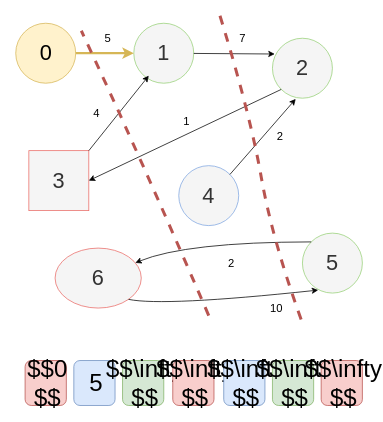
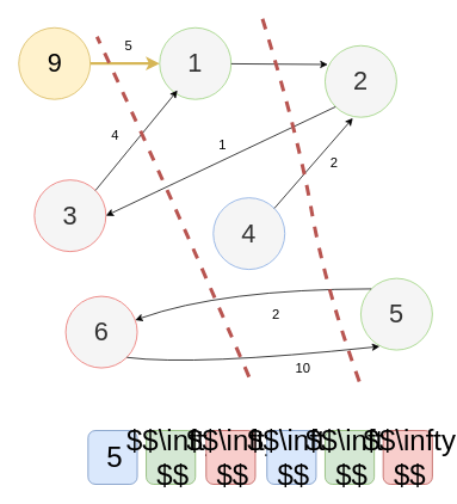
- <mxCell id="19" value="7" style="text;html=1;align=center;verticalAlign=middle;resizable=0;points=[];autosize=1;fontSize=15;" parent="1" vertex="1"><mxGeometry x="313" y="40" width="20" height="20" as="geometry" /></mxCell>
- <mxCell id="8" value="0" style="ellipse;whiteSpace=wrap;html=1;aspect=fixed;fontSize=29;fillColor=#fff2cc;strokeColor=#d6b656;" parent="1" vertex="1"><mxGeometry x="20.5" y="30" width="80" height="80" as="geometry" /></mxCell>
+ <mxCell id="8" value="9" style="ellipse;whiteSpace=wrap;html=1;aspect=fixed;fontSize=29;fillColor=#fff2cc;strokeColor=#d6b656;" parent="1" vertex="1"><mxGeometry x="20.5" y="30" width="80" height="80" as="geometry" /></mxCell>
- <mxCell id="5" value="3" style="whiteSpace=wrap;html=1;aspect=fixed;fontSize=29;fillColor=#f5f5f5;strokeColor=#EA6B66;fontColor=#333333;rounded=0;" parent="1" vertex="1"><mxGeometry x="38" y="200" width="80" height="80" as="geometry" /></mxCell>
+ <mxCell id="5" value="3" style="ellipse;whiteSpace=wrap;html=1;aspect=fixed;fontSize=29;fillColor=#f5f5f5;strokeColor=#EA6B66;fontColor=#333333;" parent="1" vertex="1"><mxGeometry x="38" y="200" width="80" height="80" as="geometry" /></mxCell>
- <mxCell id="2" value="6" style="ellipse;whiteSpace=wrap;html=1;aspect=fixed;fontSize=29;fillColor=#f5f5f5;strokeColor=#EA6B66;fontColor=#333333;" parent="1" vertex="1"><mxGeometry x="73" y="330" width="115" height="80" as="geometry" /></mxCell>
+ <mxCell id="2" value="6" style="ellipse;whiteSpace=wrap;html=1;aspect=fixed;fontSize=29;fillColor=#f5f5f5;strokeColor=#EA6B66;fontColor=#333333;" parent="1" vertex="1"><mxGeometry x="73" y="330" width="80" height="80" as="geometry" /></mxCell>
- <mxCell id="21" value="10" style="text;html=1;align=center;verticalAlign=middle;resizable=0;points=[];autosize=1;fontSize=15;" parent="1" vertex="1"><mxGeometry x="353" y="400" width="30" height="20" as="geometry" /></mxCell>
+ <mxCell id="21" value="10" style="text;html=1;align=center;verticalAlign=middle;resizable=0;points=[];autosize=1;fontSize=15;" parent="1" vertex="1"><mxGeometry x="323" y="400" width="30" height="20" as="geometry" /></mxCell>
- <mxCell id="25" value="&lt;span style=&quot;font-size: 32px&quot;&gt;$$0 $$&lt;/span&gt;" style="rounded=1;whiteSpace=wrap;html=1;fillColor=#f8cecc;strokeColor=#b85450;spacing=12;spacingLeft=5;" vertex="1" parent="1"><mxGeometry x="33" y="480" width="55" height="60" as="geometry" /></mxCell>
